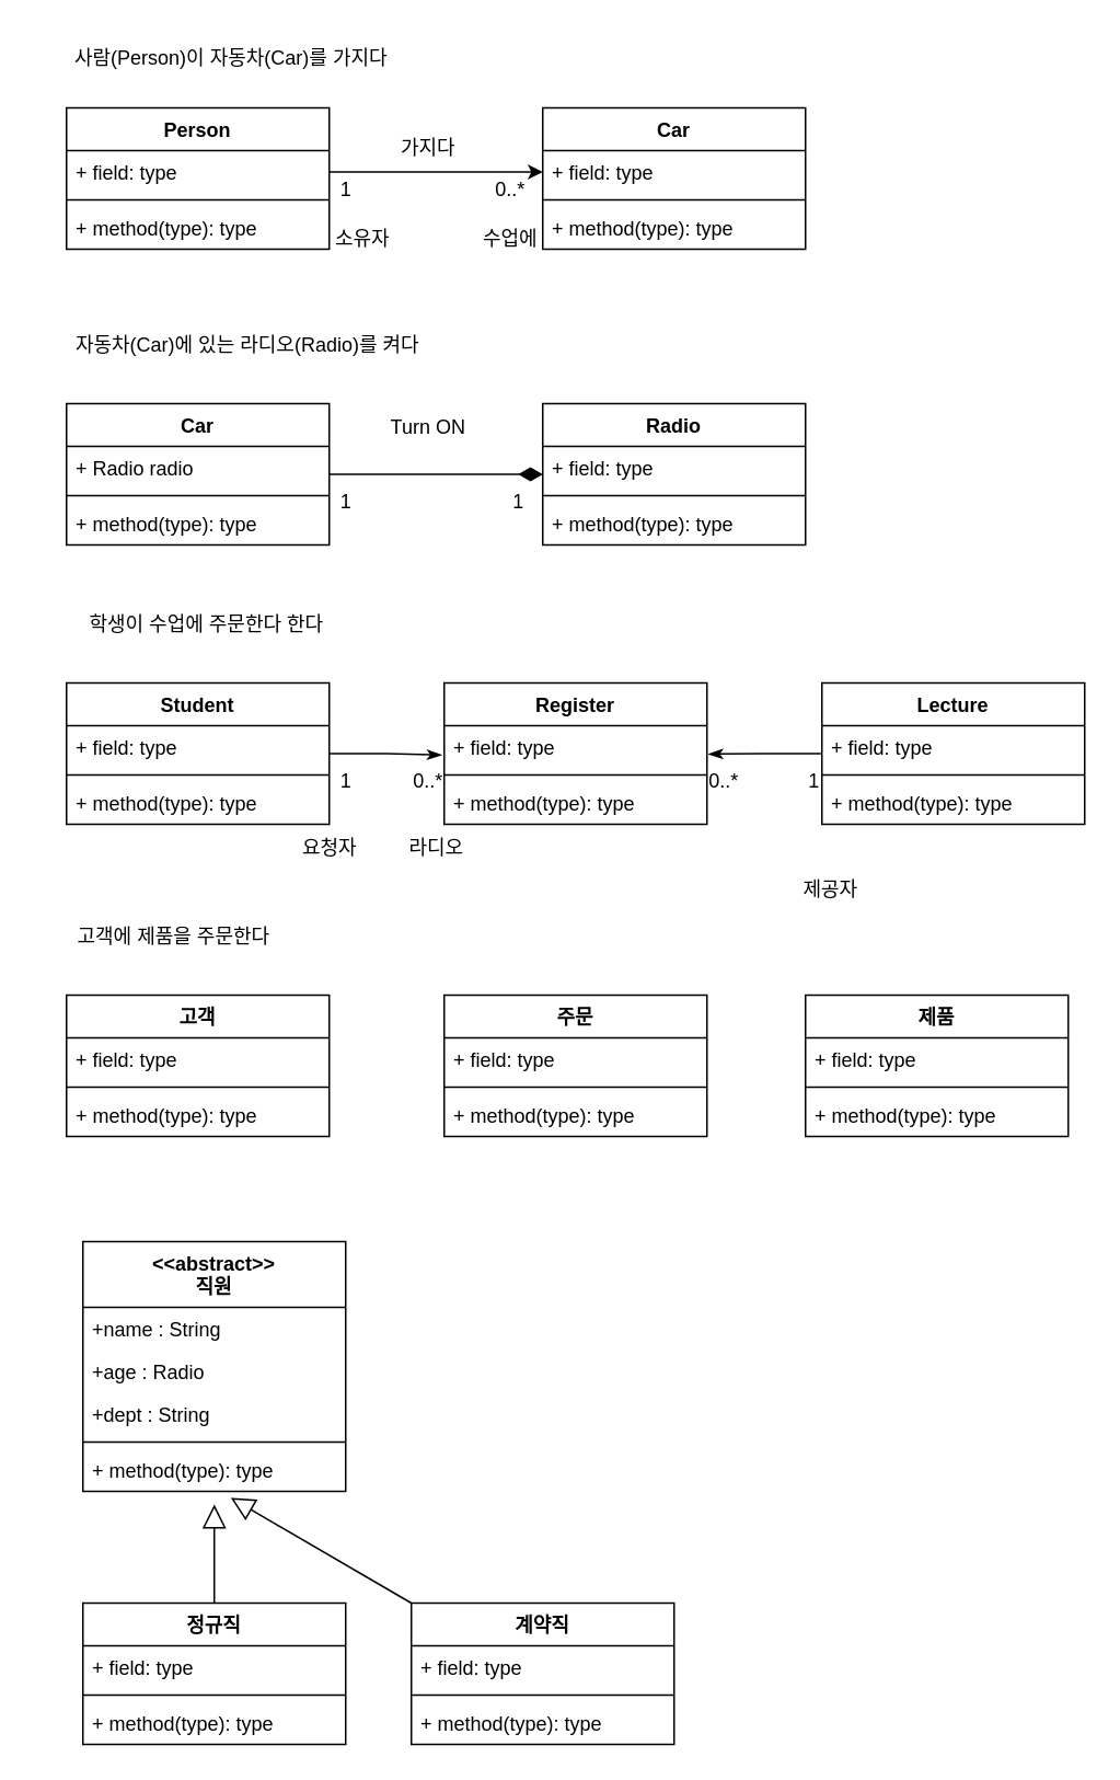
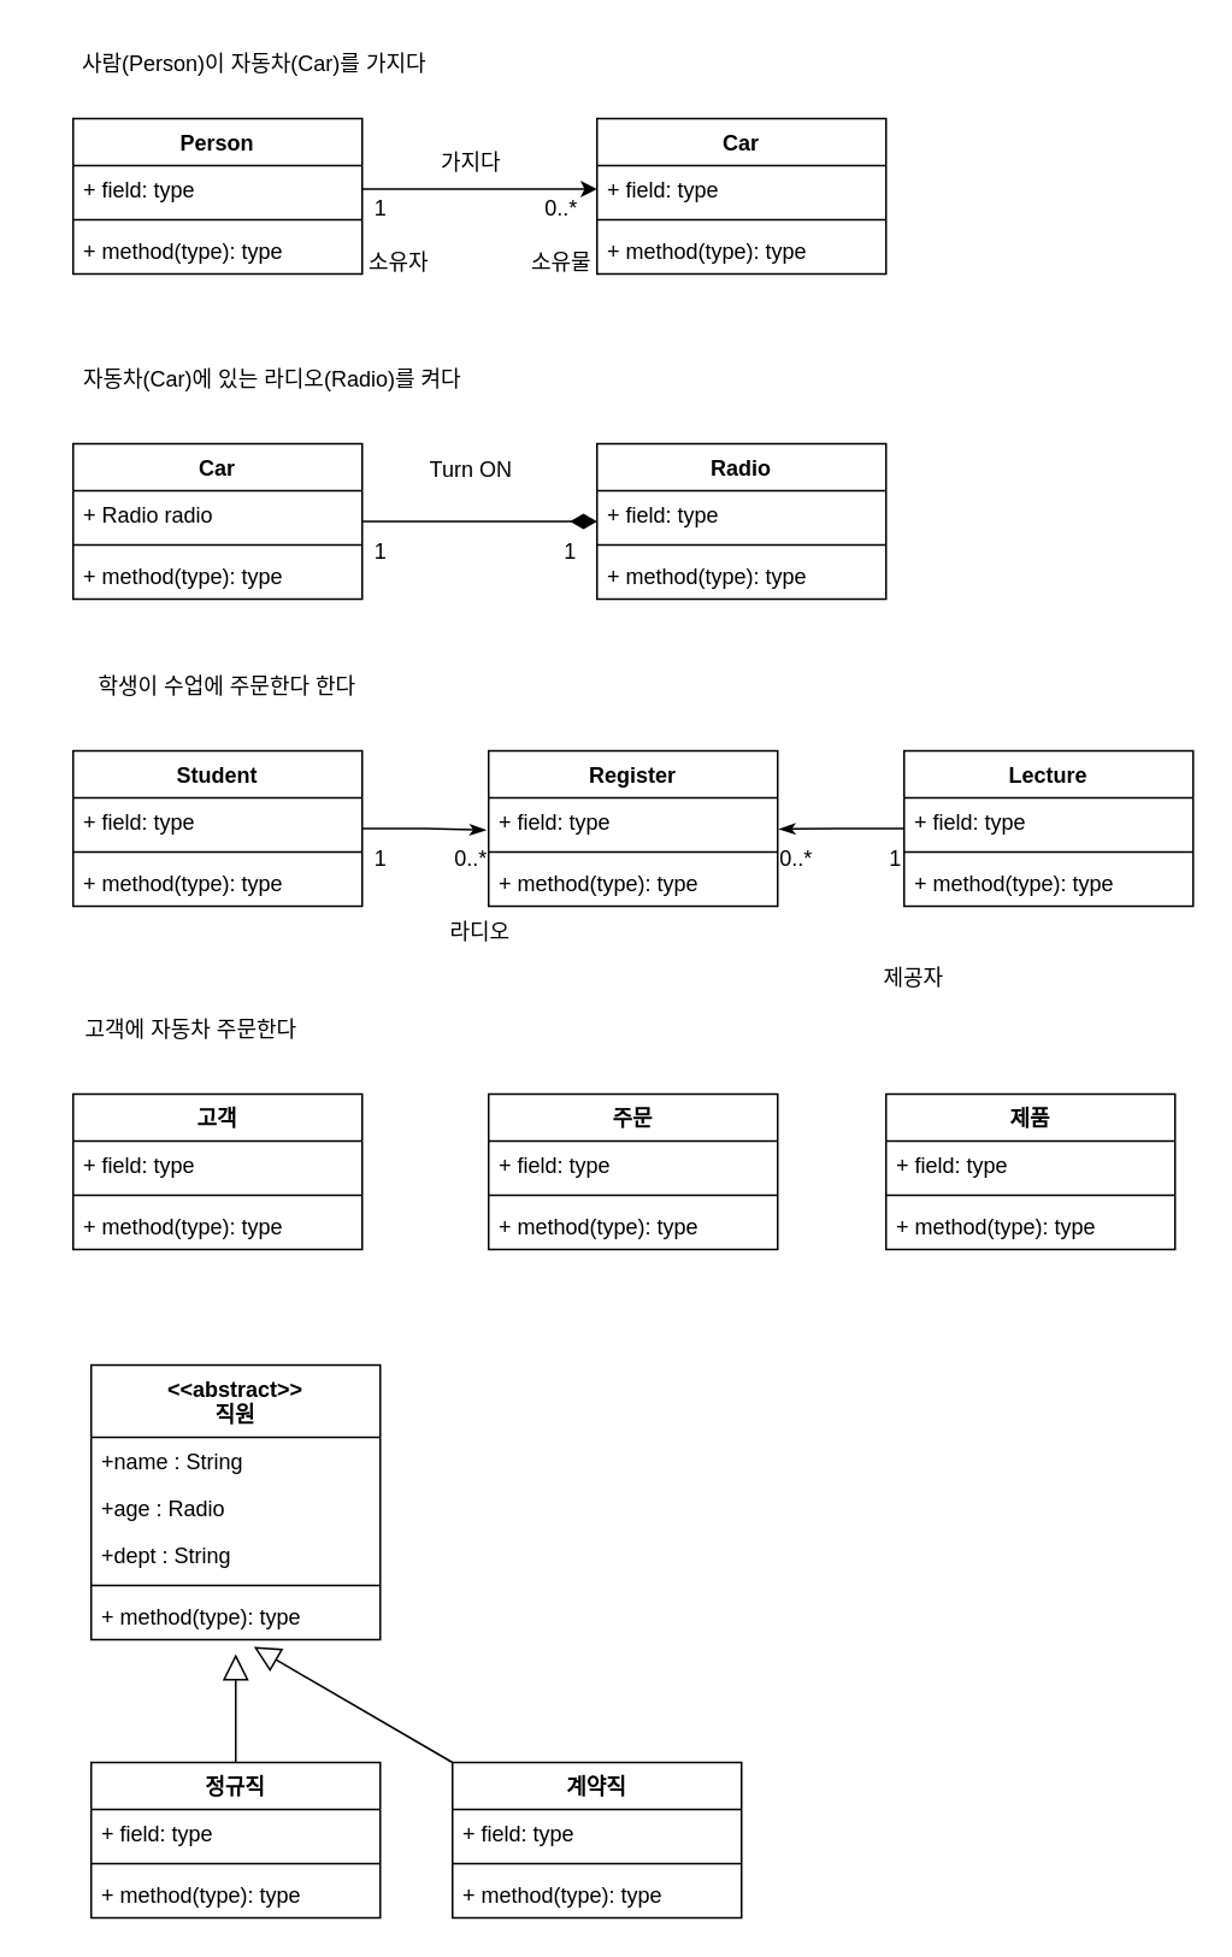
- <mxCell id="16" value="수업에" style="text;html=1;align=center;verticalAlign=middle;resizable=0;points=[];autosize=1;strokeColor=none;fillColor=none;" vertex="1" parent="1"><mxGeometry x="280" y="130" width="60" height="30" as="geometry" /></mxCell>
+ <mxCell id="16" value="소유물" style="text;html=1;align=center;verticalAlign=middle;resizable=0;points=[];autosize=1;strokeColor=none;fillColor=none;" vertex="1" parent="1"><mxGeometry x="280" y="130" width="60" height="30" as="geometry" /></mxCell>
- <mxCell id="49" value="요청자" style="text;html=1;align=center;verticalAlign=middle;resizable=0;points=[];autosize=1;strokeColor=none;fillColor=none;" vertex="1" parent="1"><mxGeometry x="170" y="501" width="60" height="30" as="geometry" /></mxCell>
- <mxCell id="52" value="고객에 제품을 주문한다" style="text;html=1;align=center;verticalAlign=middle;resizable=0;points=[];autosize=1;strokeColor=none;fillColor=none;" vertex="1" parent="1"><mxGeometry x="30" y="555" width="150" height="30" as="geometry" /></mxCell>
+ <mxCell id="52" value="고객에 자동차 주문한다" style="text;html=1;align=center;verticalAlign=middle;resizable=0;points=[];autosize=1;strokeColor=none;fillColor=none;" vertex="1" parent="1"><mxGeometry x="30" y="555" width="150" height="30" as="geometry" /></mxCell>
